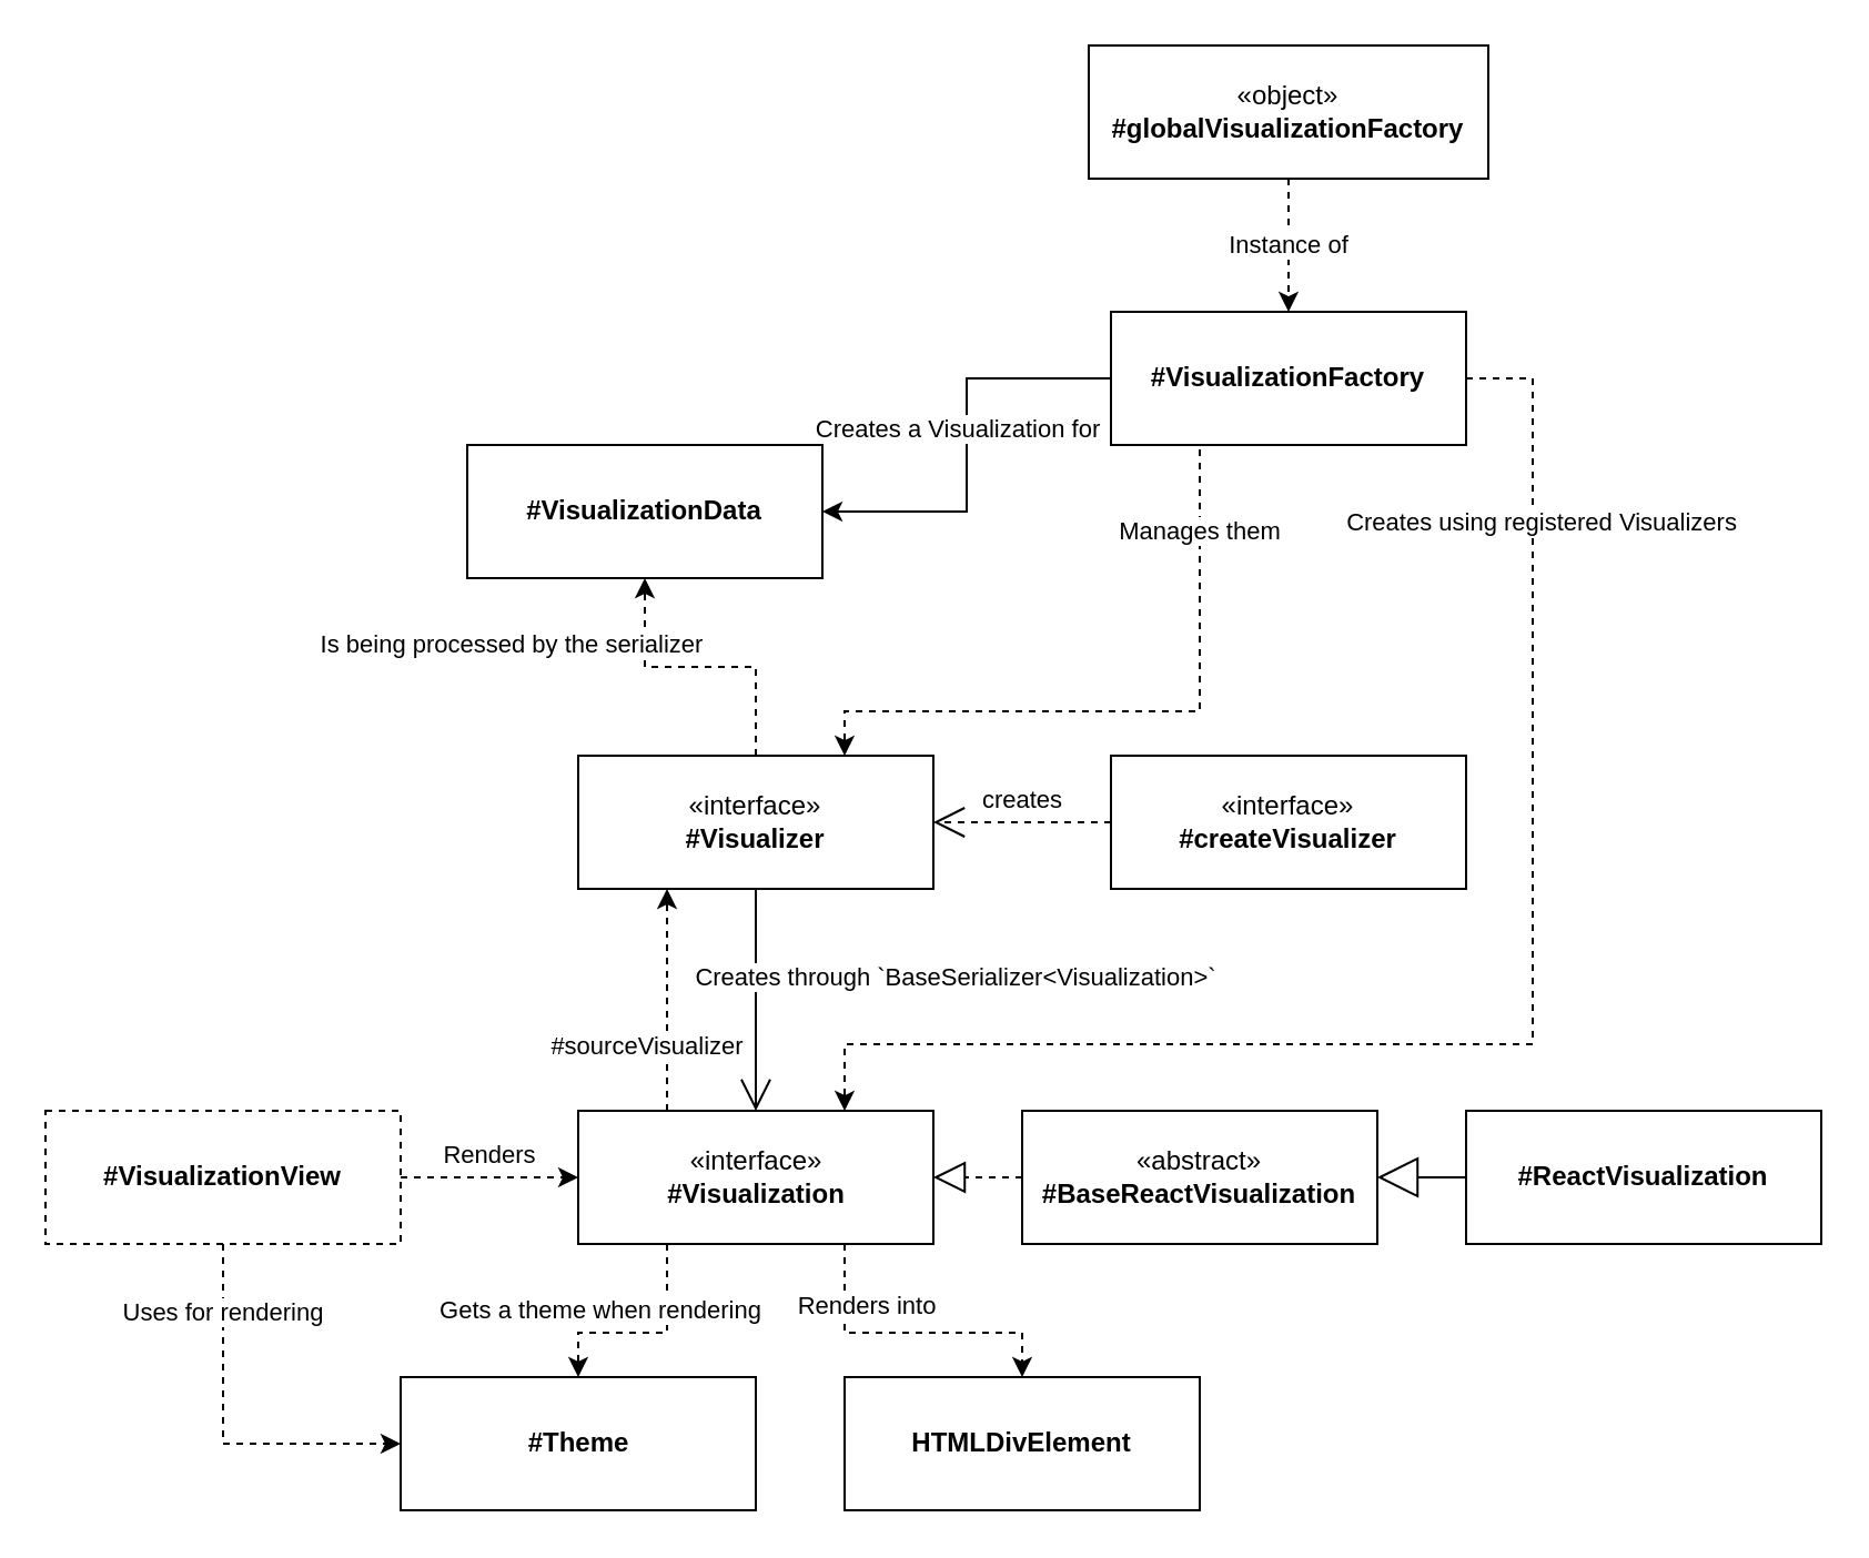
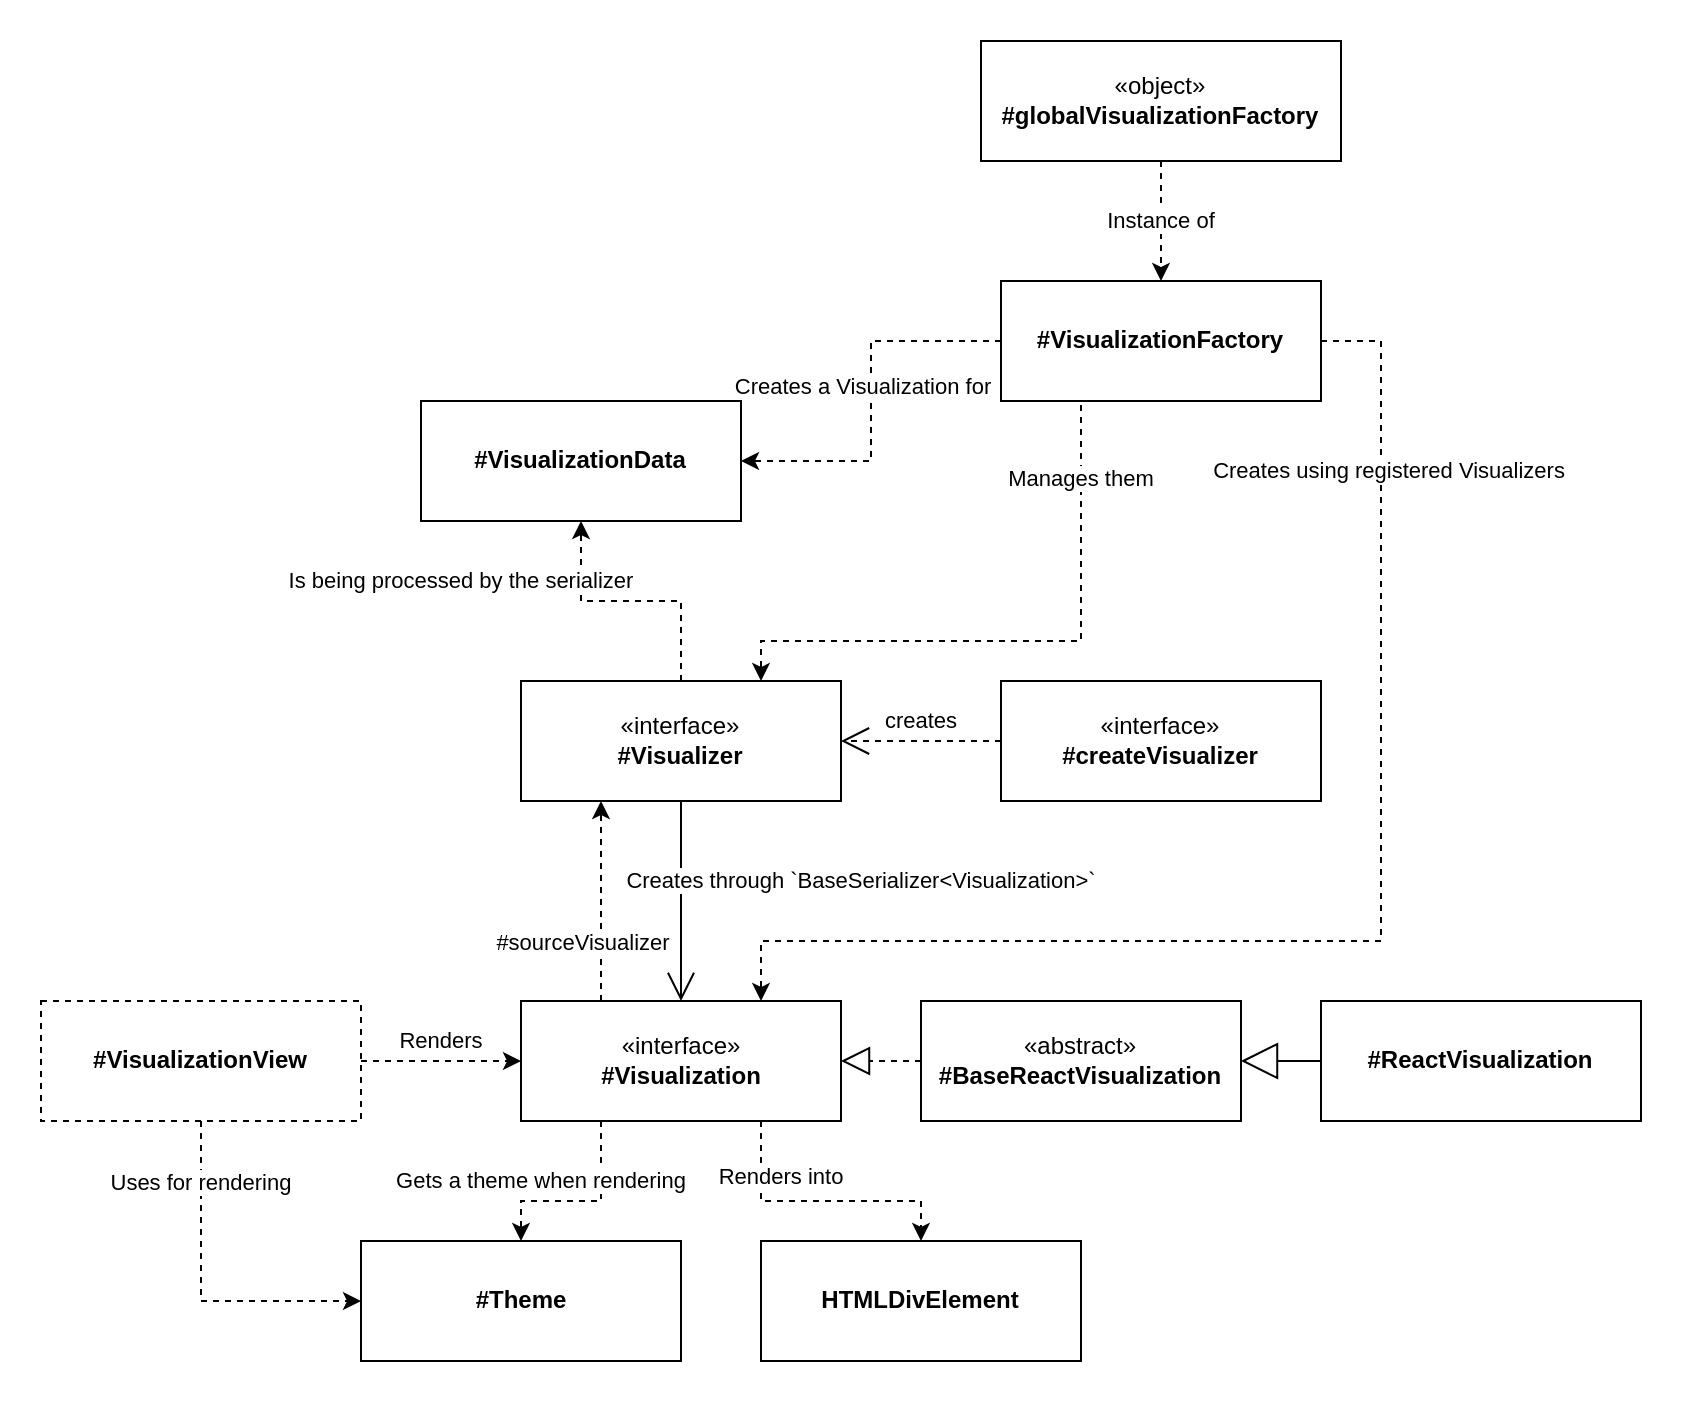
- <mxCell id="3" style="edgeStyle=orthogonalEdgeStyle;rounded=0;orthogonalLoop=1;jettySize=auto;html=1;exitX=0;exitY=0.5;exitDx=0;exitDy=0;dashed=0;" parent="1" source="7" target="24" edge="1"><mxGeometry relative="1" as="geometry" /></mxCell>
+ <mxCell id="3" style="edgeStyle=orthogonalEdgeStyle;rounded=0;orthogonalLoop=1;jettySize=auto;html=1;exitX=0;exitY=0.5;exitDx=0;exitDy=0;dashed=1;" parent="1" source="7" target="24" edge="1"><mxGeometry relative="1" as="geometry" /></mxCell>
